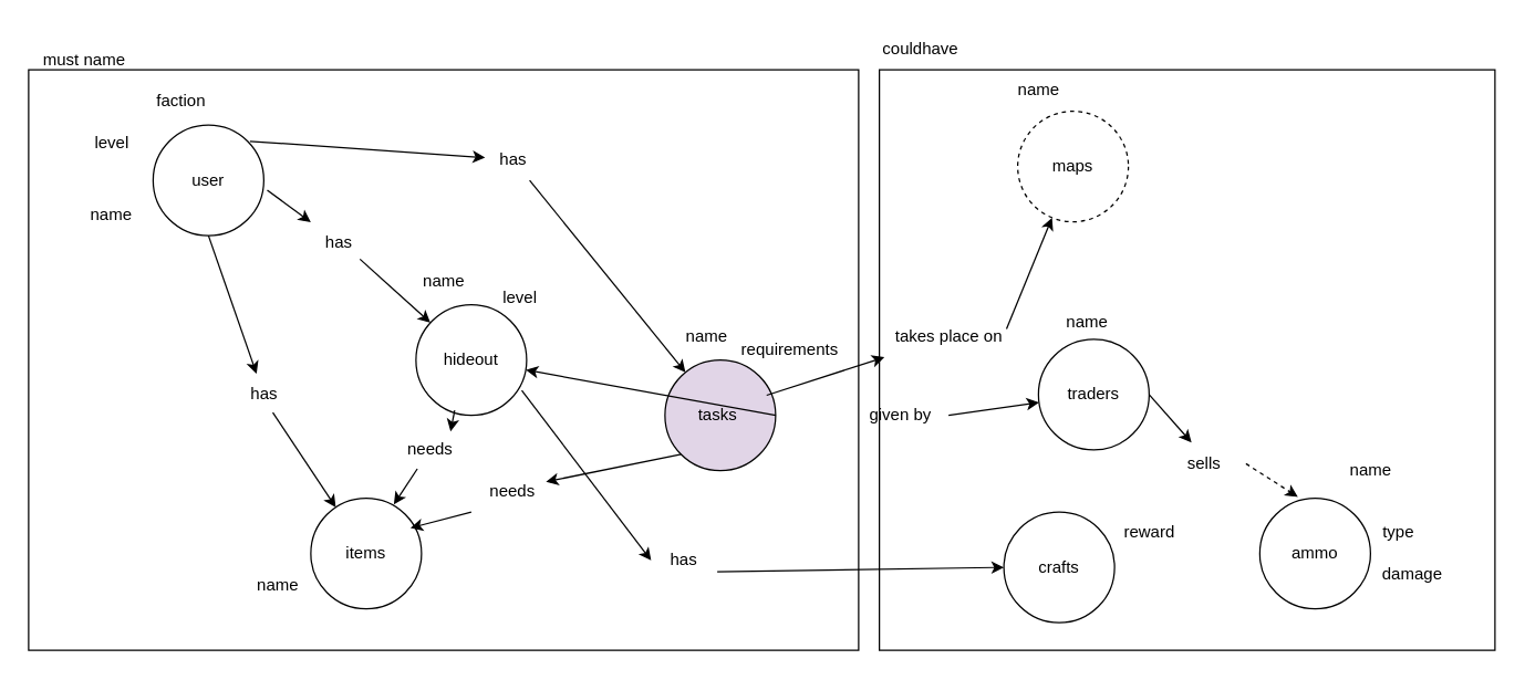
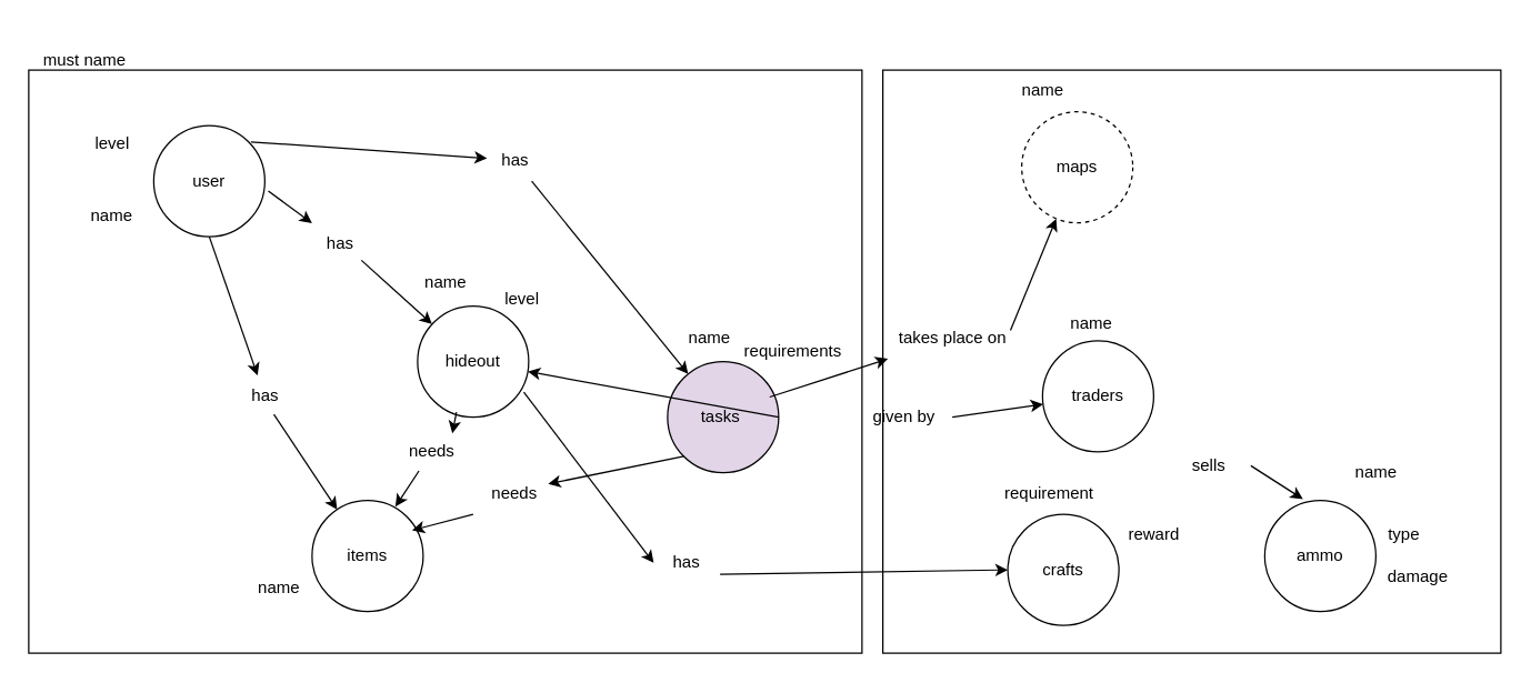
- <mxCell id="55" value="couldhave" style="text;html=1;align=center;verticalAlign=middle;whiteSpace=wrap;rounded=0;" vertex="1" parent="1"><mxGeometry x="635" y="20" width="60" height="30" as="geometry" /></mxCell>
- <mxCell id="23" value="faction" style="text;html=1;align=center;verticalAlign=middle;resizable=0;points=[];autosize=1;strokeColor=none;fillColor=none;" vertex="1" parent="1"><mxGeometry x="100" y="58" width="60" height="30" as="geometry" /></mxCell>
- <mxCell id="47" value="" style="endArrow=classic;html=1;rounded=0;exitX=1;exitY=0.5;exitDx=0;exitDy=0;entryX=0.344;entryY=-0.012;entryDx=0;entryDy=0;entryPerimeter=0;" edge="1" parent="1" source="31" target="48"><mxGeometry width="50" height="50" relative="1" as="geometry"><mxPoint x="830" y="285" as="sourcePoint" /><mxPoint x="938" y="359" as="targetPoint" /></mxGeometry></mxCell>
- <mxCell id="46" value="" style="endArrow=classic;html=1;rounded=0;exitX=1;exitY=0.5;exitDx=0;exitDy=0;entryX=0.344;entryY=-0.012;entryDx=0;entryDy=0;entryPerimeter=0;dashed=1;" edge="1" parent="1" source="48" target="32"><mxGeometry width="50" height="50" relative="1" as="geometry"><mxPoint x="840" y="290" as="sourcePoint" /><mxPoint x="900" y="260" as="targetPoint" /></mxGeometry></mxCell>
+ <mxCell id="46" value="" style="endArrow=classic;html=1;rounded=0;exitX=1;exitY=0.5;exitDx=0;exitDy=0;entryX=0.344;entryY=-0.012;entryDx=0;entryDy=0;entryPerimeter=0;" edge="1" parent="1" source="48" target="32"><mxGeometry width="50" height="50" relative="1" as="geometry"><mxPoint x="840" y="290" as="sourcePoint" /><mxPoint x="900" y="260" as="targetPoint" /></mxGeometry></mxCell>
+ <mxCell id="52" value="requirement" style="text;html=1;align=center;verticalAlign=middle;whiteSpace=wrap;rounded=0;" vertex="1" parent="1"><mxGeometry x="725" y="340" width="60" height="30" as="geometry" /></mxCell>
